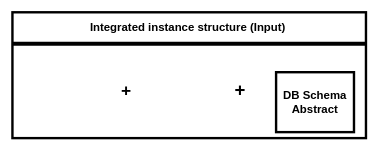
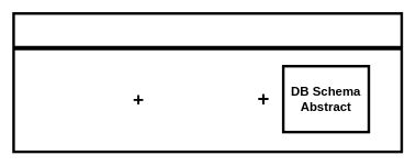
- <mxCell id="3" value="&lt;b&gt;&lt;font style=&quot;font-size: 19px;&quot;&gt;Integrated instance structure (Input)&amp;nbsp;&lt;/font&gt;&lt;/b&gt;" style="text;html=1;strokeColor=none;fillColor=none;align=center;verticalAlign=middle;whiteSpace=wrap;rounded=0;" vertex="1" parent="1"><mxGeometry x="146.5" y="30" width="337" height="30" as="geometry" /></mxCell>
- <mxCell id="5" value="&lt;b&gt;DB Schema Abstract&lt;/b&gt;" style="rounded=0;whiteSpace=wrap;html=1;strokeWidth=4;fontSize=19;fillColor=none;" vertex="1" parent="1"><mxGeometry x="460" y="120" width="130" height="100" as="geometry" /></mxCell>
+ <mxCell id="5" value="&lt;b&gt;DB Schema Abstract&lt;/b&gt;" style="rounded=0;whiteSpace=wrap;html=1;strokeWidth=4;fontSize=19;fillColor=none;" vertex="1" parent="1"><mxGeometry x="430" y="100" width="130" height="100" as="geometry" /></mxCell>
